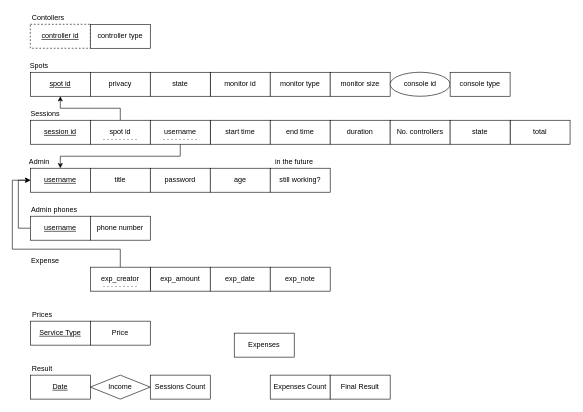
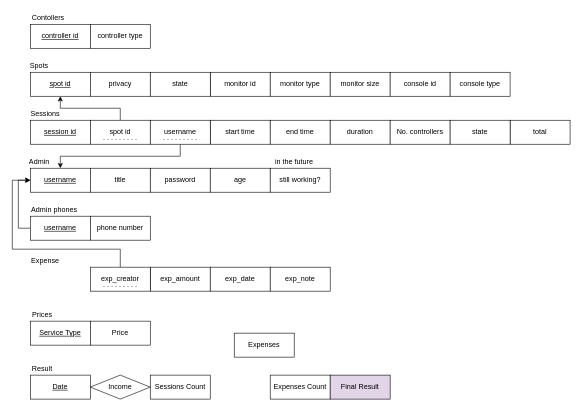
- <mxCell id="29" value="&lt;u&gt;controller id&lt;/u&gt;" style="whiteSpace=wrap;html=1;align=center;dashed=1;" parent="1" vertex="1"><mxGeometry x="50" y="40" width="100" height="40" as="geometry" /></mxCell>
+ <mxCell id="29" value="&lt;u&gt;controller id&lt;/u&gt;" style="whiteSpace=wrap;html=1;align=center;" parent="1" vertex="1"><mxGeometry x="50" y="40" width="100" height="40" as="geometry" /></mxCell>
- <mxCell id="35" value="console id" style="ellipse;whiteSpace=wrap;html=1;align=center;" parent="1" vertex="1"><mxGeometry x="650" y="120" width="100" height="40" as="geometry" /></mxCell>
+ <mxCell id="35" value="console id" style="whiteSpace=wrap;html=1;align=center;" parent="1" vertex="1"><mxGeometry x="650" y="120" width="100" height="40" as="geometry" /></mxCell>
- <mxCell id="55" value="Final Result" style="whiteSpace=wrap;html=1;align=center;" vertex="1" parent="1"><mxGeometry x="550" y="625" width="100" height="40" as="geometry" /></mxCell>
+ <mxCell id="55" value="Final Result" style="whiteSpace=wrap;html=1;align=center;fillColor=#e1d5e7;" vertex="1" parent="1"><mxGeometry x="550" y="625" width="100" height="40" as="geometry" /></mxCell>
